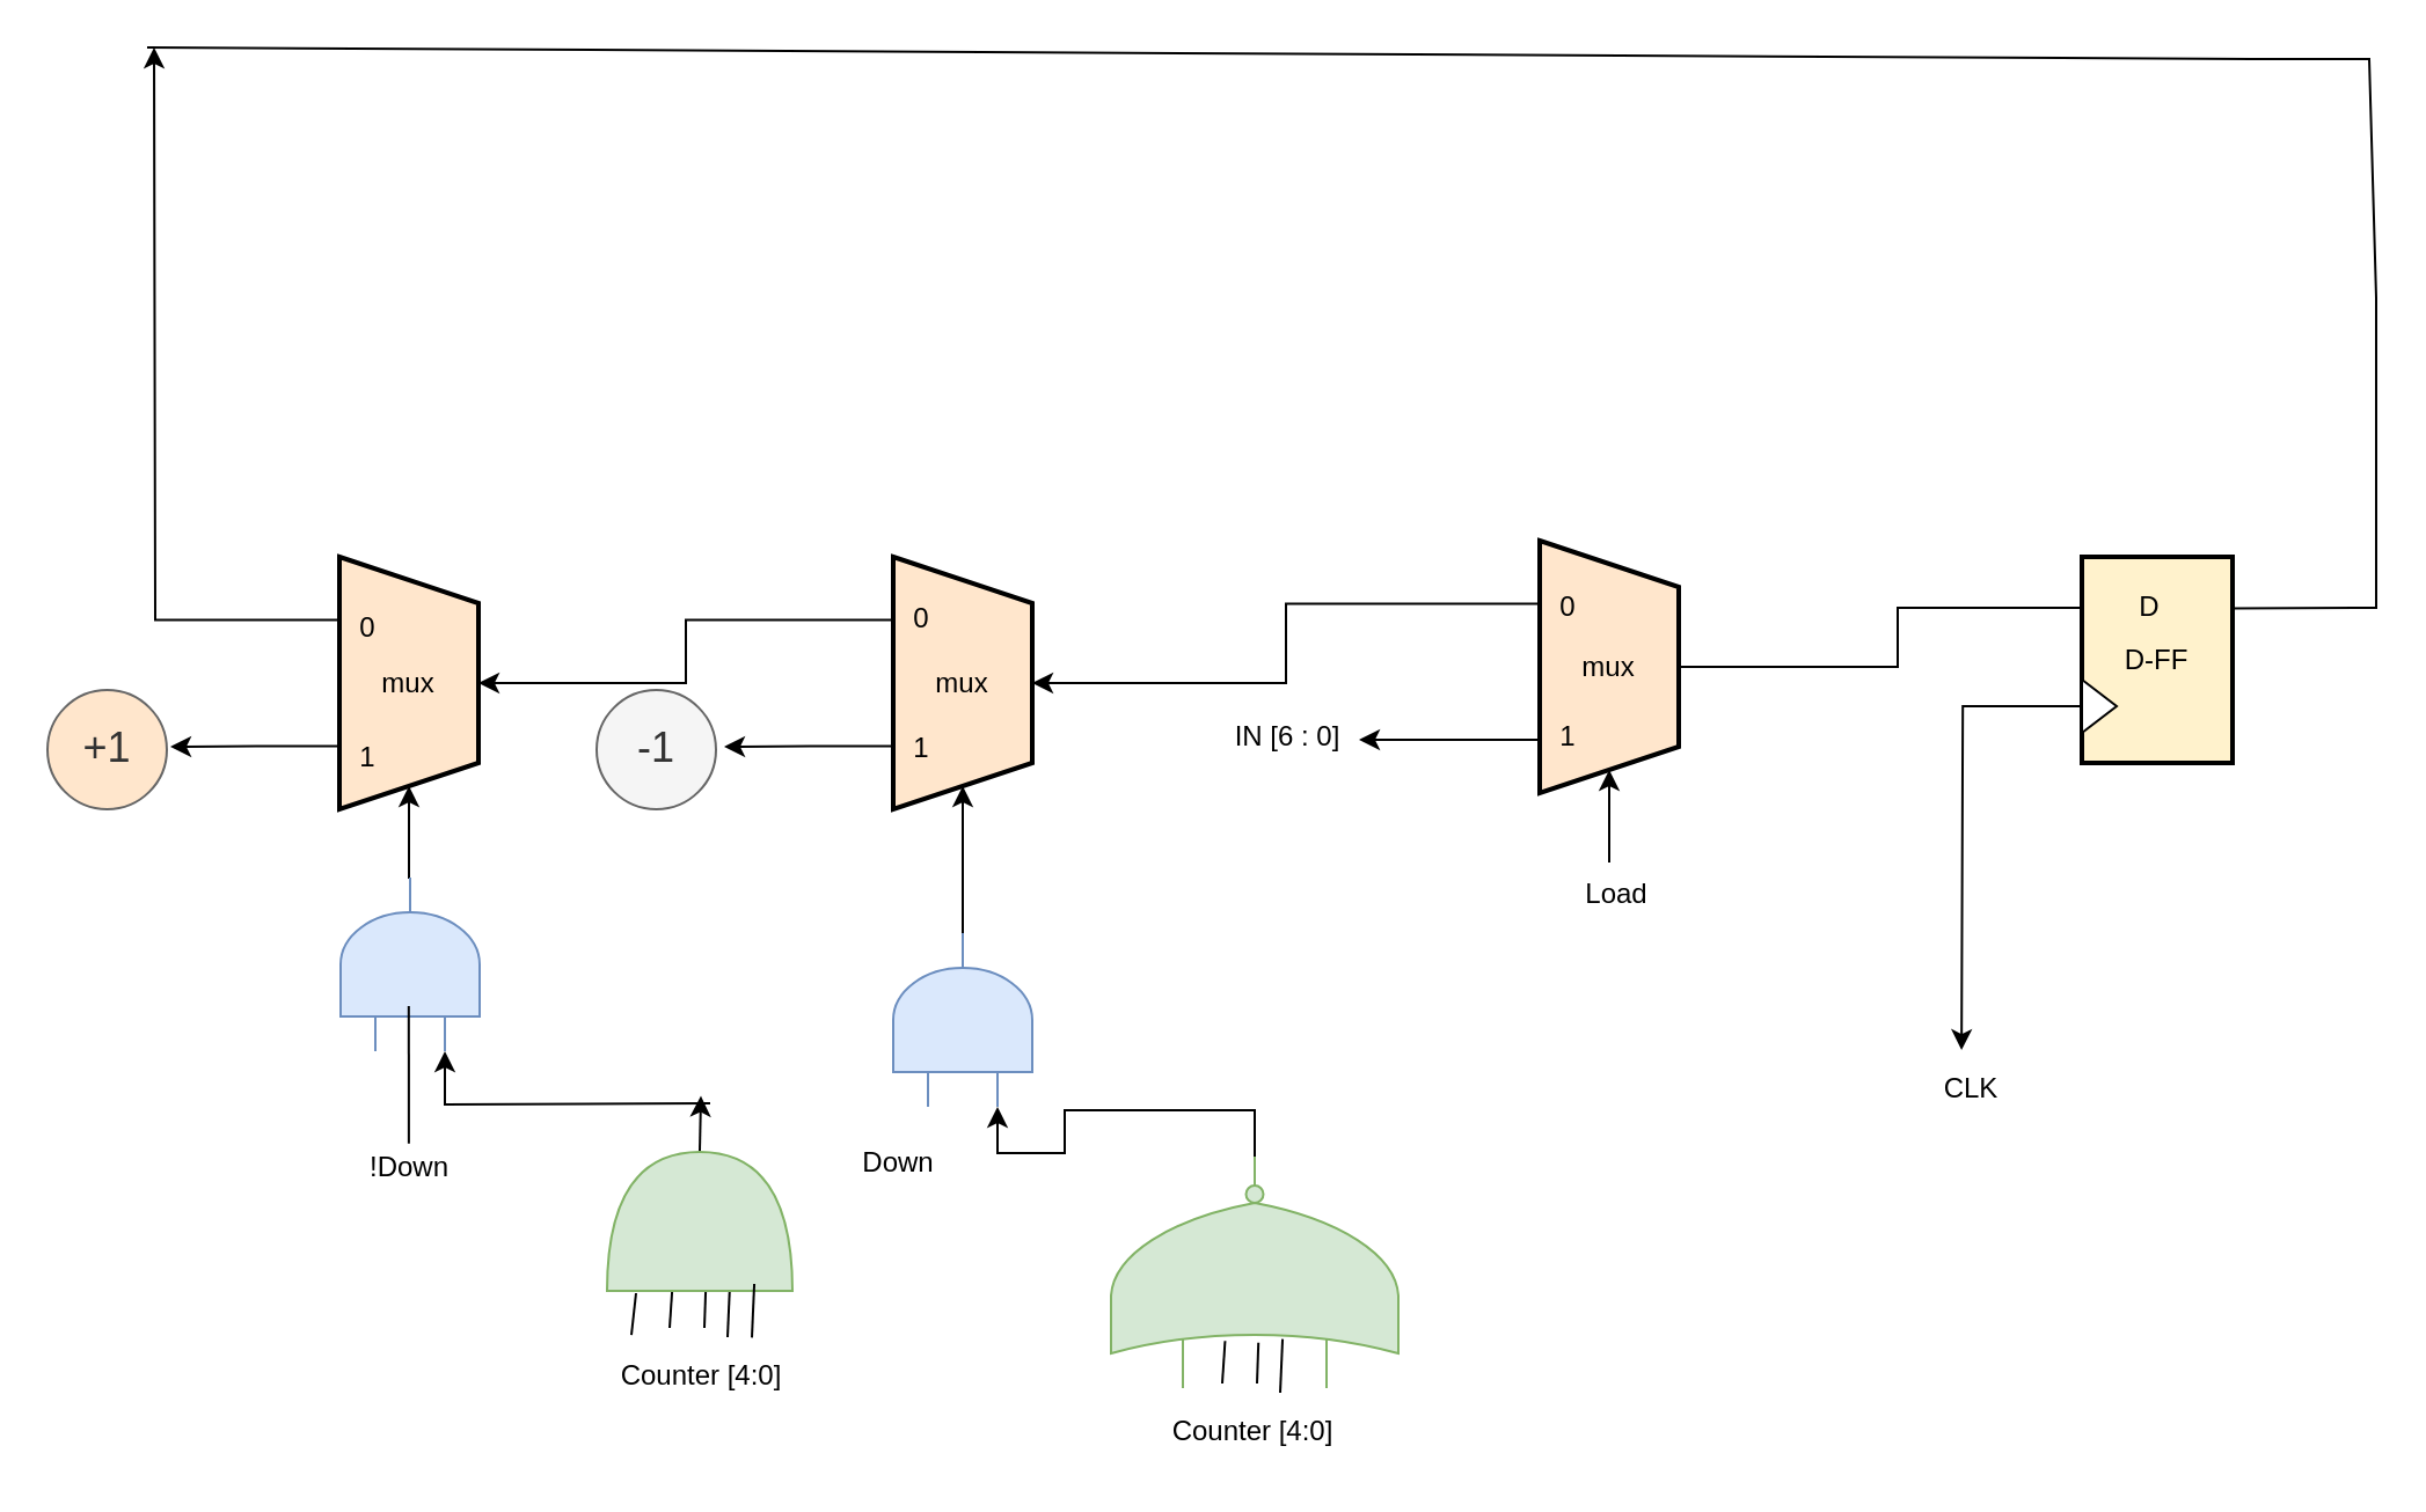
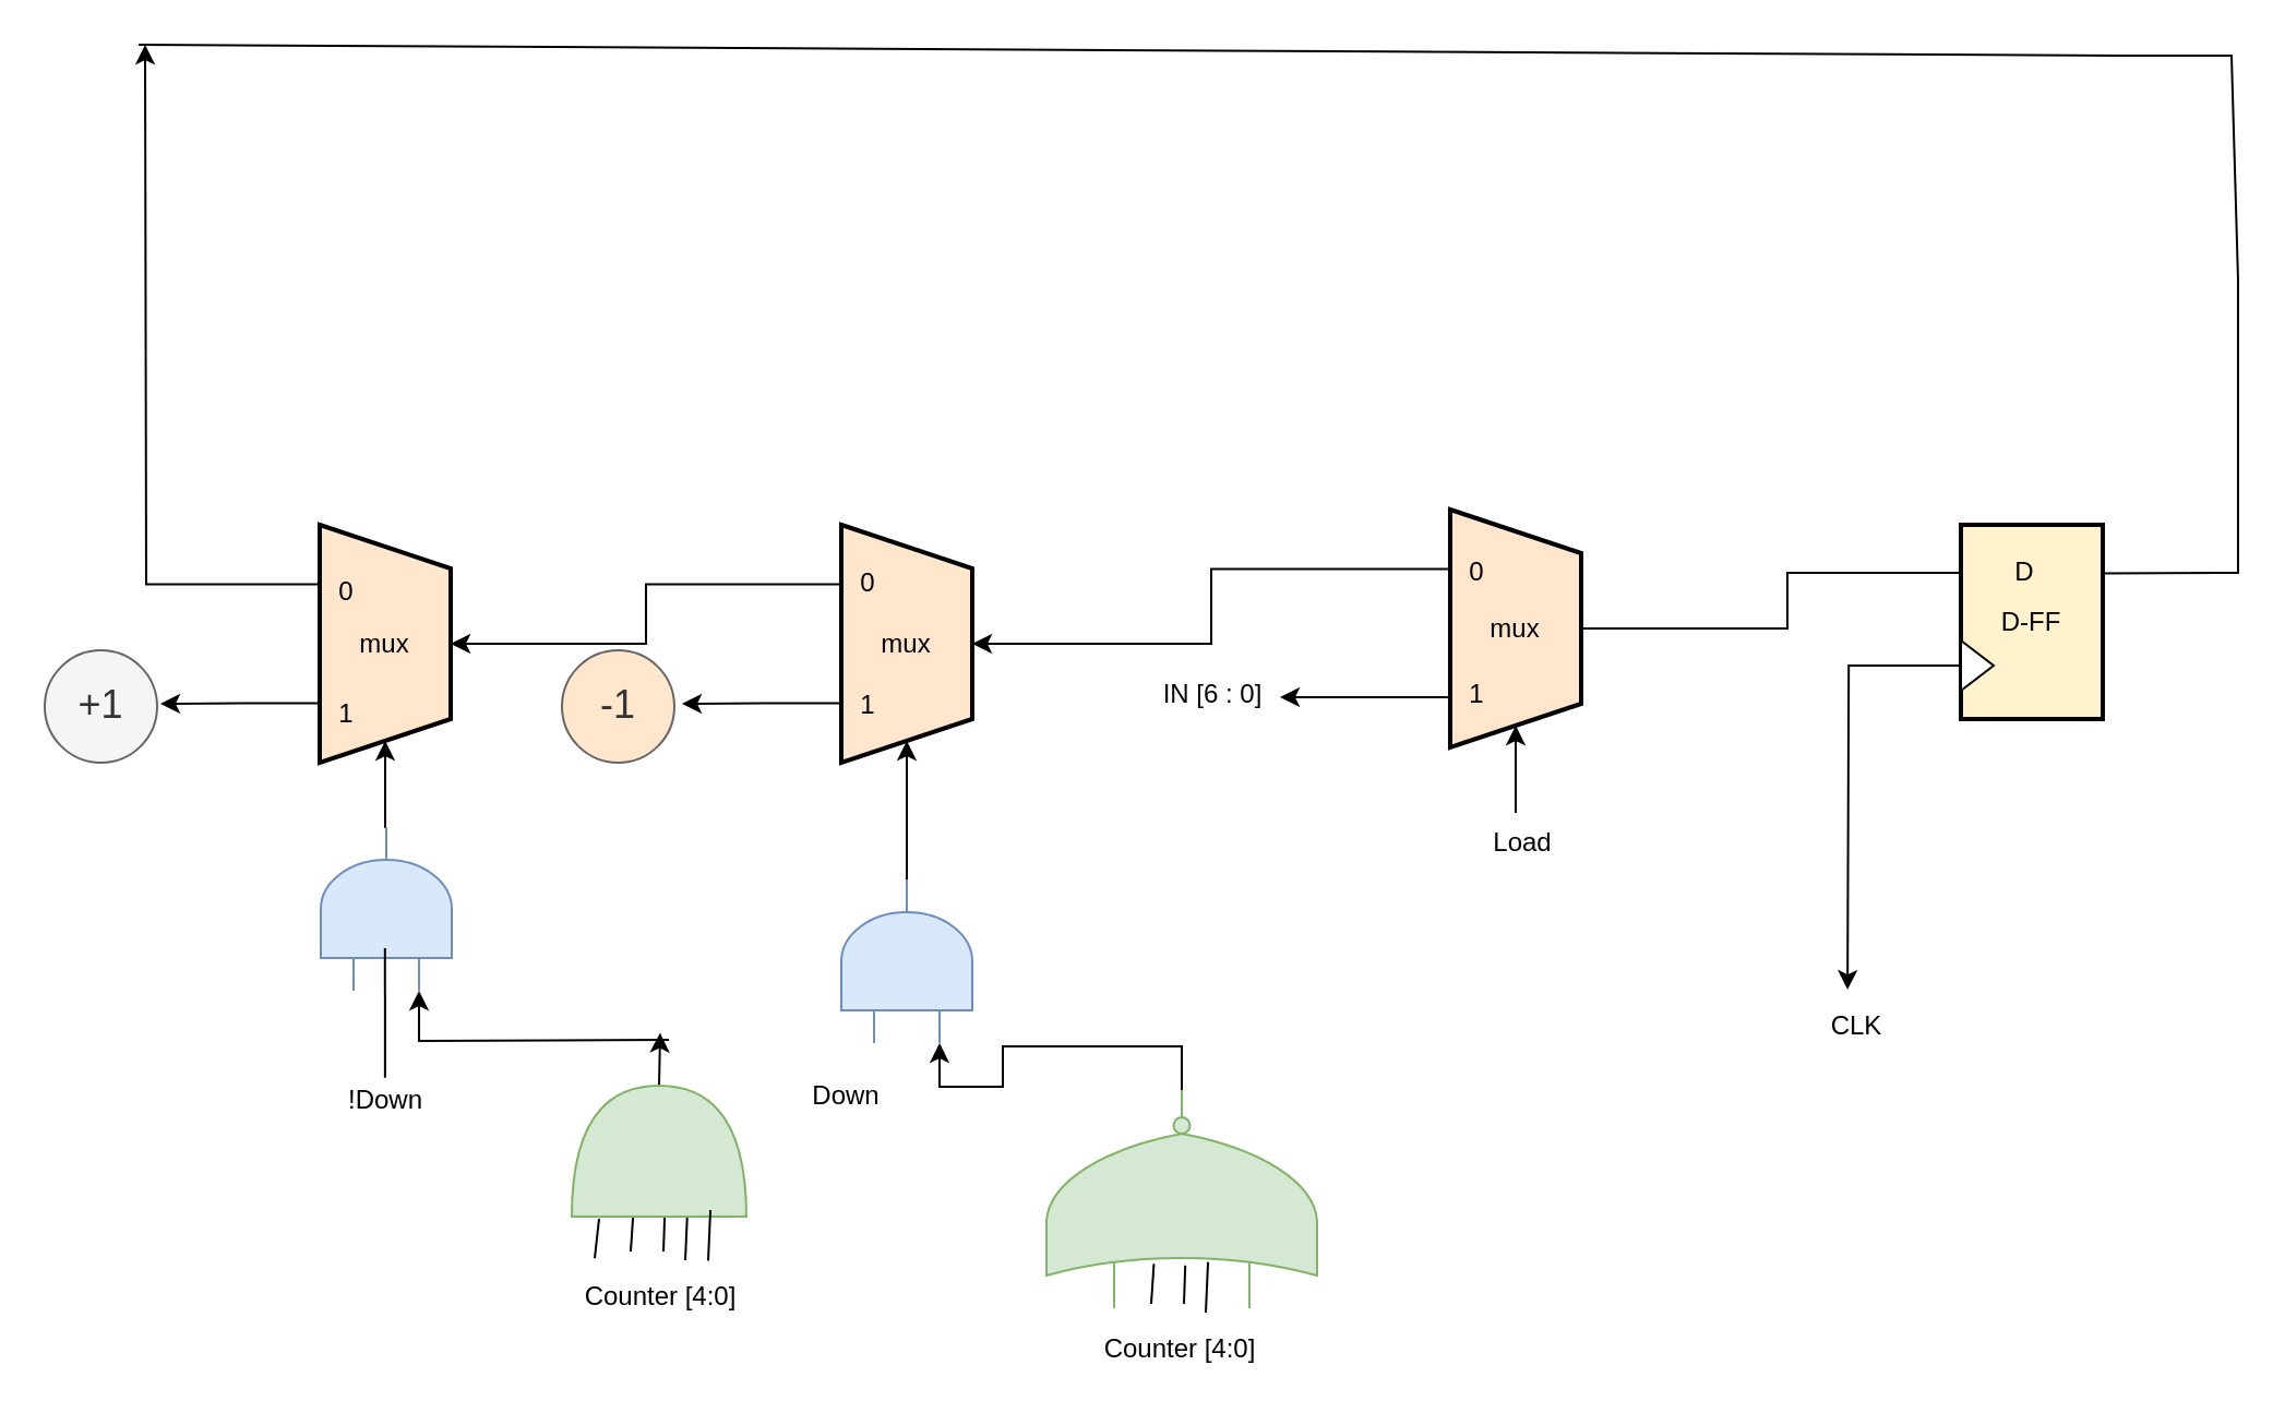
- <mxCell id="32" value="&lt;font style=&quot;font-size: 18px;&quot;&gt;+1&lt;/font&gt;" style="ellipse;whiteSpace=wrap;html=1;aspect=fixed;fillColor=#ffe6cc;fontColor=#333333;strokeColor=#666666;" vertex="1" parent="1"><mxGeometry x="20" y="297.5" width="51.5" height="51.5" as="geometry" /></mxCell>
+ <mxCell id="32" value="&lt;font style=&quot;font-size: 18px;&quot;&gt;+1&lt;/font&gt;" style="ellipse;whiteSpace=wrap;html=1;aspect=fixed;fillColor=#f5f5f5;fontColor=#333333;strokeColor=#666666;" vertex="1" parent="1"><mxGeometry x="20" y="297.5" width="51.5" height="51.5" as="geometry" /></mxCell>
- <mxCell id="31" value="&lt;font style=&quot;font-size: 18px;&quot;&gt;-1&lt;/font&gt;" style="ellipse;whiteSpace=wrap;html=1;aspect=fixed;fillColor=#f5f5f5;fontColor=#333333;strokeColor=#666666;" vertex="1" parent="1"><mxGeometry x="257" y="297.5" width="51.5" height="51.5" as="geometry" /></mxCell>
+ <mxCell id="31" value="&lt;font style=&quot;font-size: 18px;&quot;&gt;-1&lt;/font&gt;" style="ellipse;whiteSpace=wrap;html=1;aspect=fixed;fillColor=#ffe6cc;fontColor=#333333;strokeColor=#666666;" vertex="1" parent="1"><mxGeometry x="257" y="297.5" width="51.5" height="51.5" as="geometry" /></mxCell>
